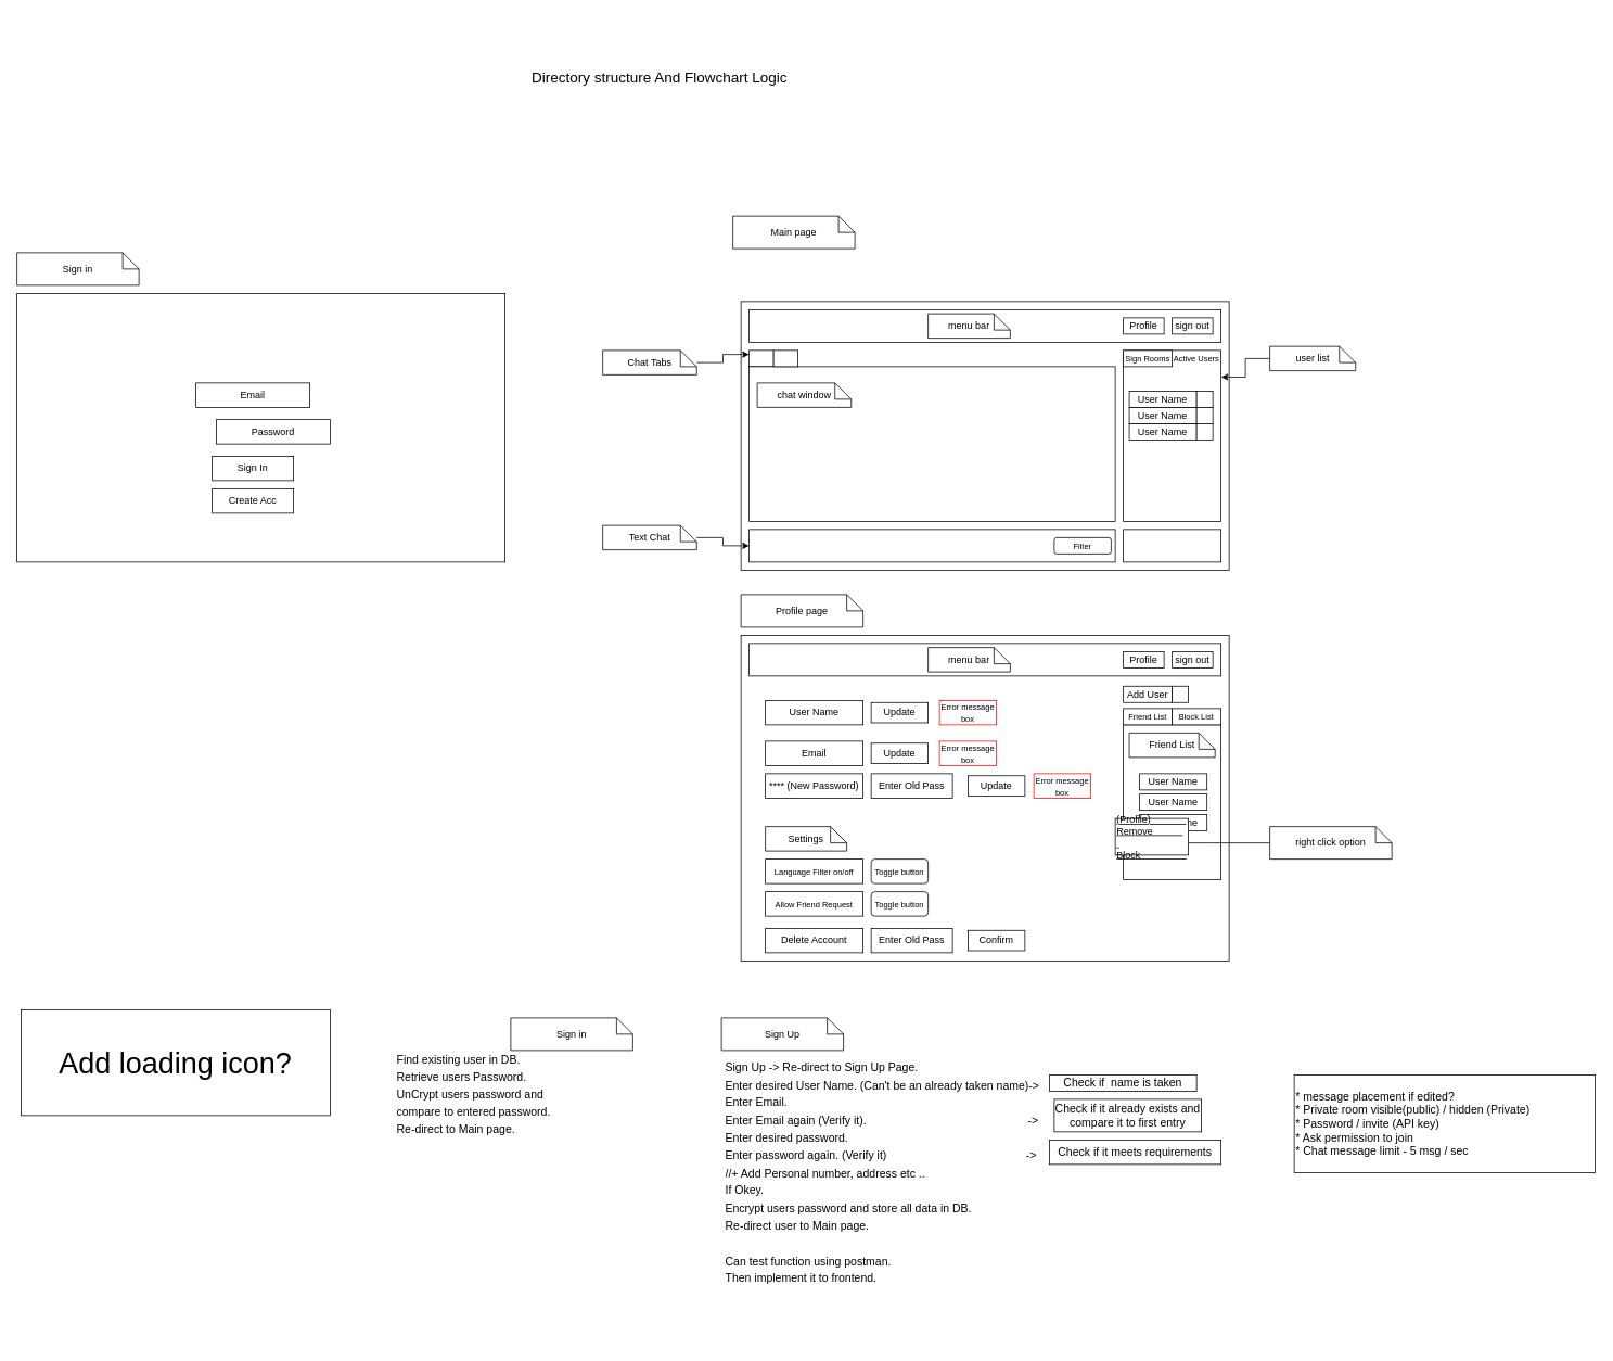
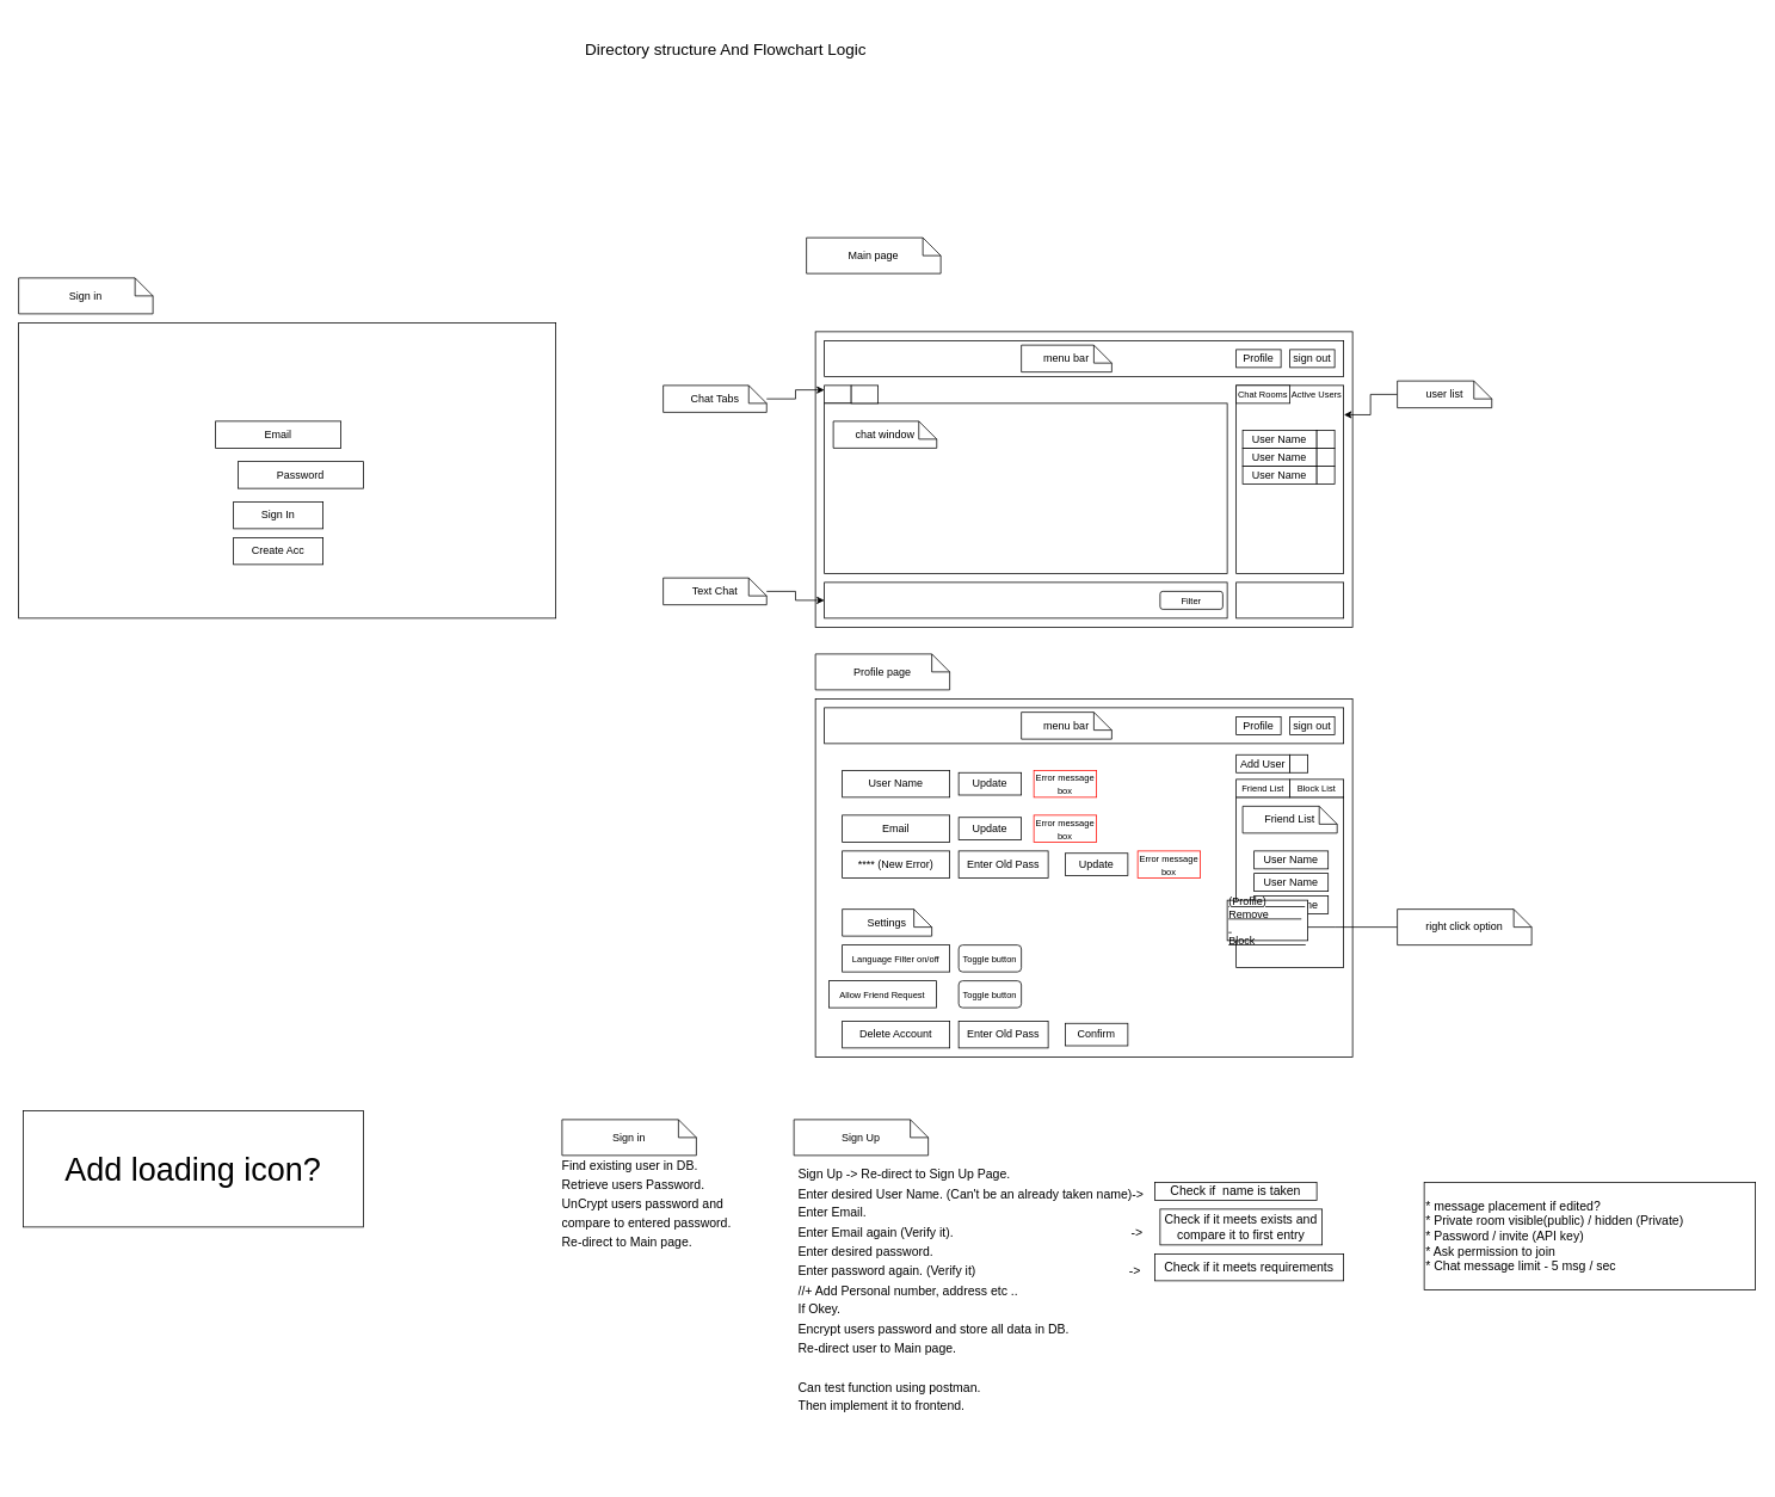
- <mxCell id="2" value="&lt;font style=&quot;font-size: 18px;&quot;&gt;Directory structure And Flowchart&lt;/font&gt;&lt;font style=&quot;font-size: 18px;&quot;&gt; Logic&lt;/font&gt;" style="text;html=1;strokeColor=none;fillColor=none;align=center;verticalAlign=middle;whiteSpace=wrap;rounded=0;" vertex="1" parent="1"><mxGeometry x="630" y="60" width="360" height="70" as="geometry" /></mxCell>
+ <mxCell id="2" value="&lt;font style=&quot;font-size: 18px;&quot;&gt;Directory structure And Flowchart&lt;/font&gt;&lt;font style=&quot;font-size: 18px;&quot;&gt; Logic&lt;/font&gt;" style="text;html=1;strokeColor=none;fillColor=none;align=center;verticalAlign=middle;whiteSpace=wrap;rounded=0;" vertex="1" parent="1"><mxGeometry x="630" y="20" width="360" height="70" as="geometry" /></mxCell>
- <mxCell id="76" value="Sign Rooms" style="rounded=0;whiteSpace=wrap;html=1;strokeColor=#000000;fontSize=10;" vertex="1" parent="1"><mxGeometry x="1380" y="430" width="60" height="20" as="geometry" /></mxCell>
+ <mxCell id="76" value="Chat Rooms" style="rounded=0;whiteSpace=wrap;html=1;strokeColor=#000000;fontSize=10;" vertex="1" parent="1"><mxGeometry x="1380" y="430" width="60" height="20" as="geometry" /></mxCell>
- <mxCell id="69" value="**** (New Password)" style="rounded=0;whiteSpace=wrap;html=1;" vertex="1" parent="1"><mxGeometry x="940" y="950" width="120" height="30" as="geometry" /></mxCell>
+ <mxCell id="69" value="**** (New Error)" style="rounded=0;whiteSpace=wrap;html=1;" vertex="1" parent="1"><mxGeometry x="940" y="950" width="120" height="30" as="geometry" /></mxCell>
- <mxCell id="48" value="Allow Friend Request" style="rounded=0;whiteSpace=wrap;html=1;strokeColor=#000000;fontSize=10;" vertex="1" parent="1"><mxGeometry x="940" y="1095" width="120" height="30" as="geometry" /></mxCell>
+ <mxCell id="48" value="Allow Friend Request" style="rounded=0;whiteSpace=wrap;html=1;strokeColor=#000000;fontSize=10;" vertex="1" parent="1"><mxGeometry x="925" y="1095" width="120" height="30" as="geometry" /></mxCell>
- <mxCell id="79" value="&lt;font style=&quot;font-size: 14px;&quot;&gt;Find existing user in DB.&lt;br&gt;Retrieve users Password.&lt;br&gt;UnCrypt users password and compare to entered password.&lt;br&gt;Re-direct to Main page.&lt;br&gt;&lt;/font&gt;" style="text;html=1;strokeColor=none;fillColor=none;spacing=5;spacingTop=-20;whiteSpace=wrap;overflow=hidden;rounded=0;shadow=0;fontSize=18;" vertex="1" parent="1"><mxGeometry x="482" y="1300" width="240" height="110" as="geometry" /></mxCell>
+ <mxCell id="79" value="&lt;font style=&quot;font-size: 14px;&quot;&gt;Find existing user in DB.&lt;br&gt;Retrieve users Password.&lt;br&gt;UnCrypt users password and compare to entered password.&lt;br&gt;Re-direct to Main page.&lt;br&gt;&lt;/font&gt;" style="text;html=1;strokeColor=none;fillColor=none;spacing=5;spacingTop=-20;whiteSpace=wrap;overflow=hidden;rounded=0;shadow=0;fontSize=18;" vertex="1" parent="1"><mxGeometry x="622" y="1300" width="240" height="110" as="geometry" /></mxCell>
- <mxCell id="85" value="Check if it already exists and compare it to first entry" style="rounded=0;whiteSpace=wrap;html=1;shadow=0;fontSize=14;fillColor=none;" vertex="1" parent="1"><mxGeometry x="1295" y="1350" width="181" height="40" as="geometry" /></mxCell>
+ <mxCell id="85" value="Check if it meets exists and compare it to first entry" style="rounded=0;whiteSpace=wrap;html=1;shadow=0;fontSize=14;fillColor=none;" vertex="1" parent="1"><mxGeometry x="1295" y="1350" width="181" height="40" as="geometry" /></mxCell>
